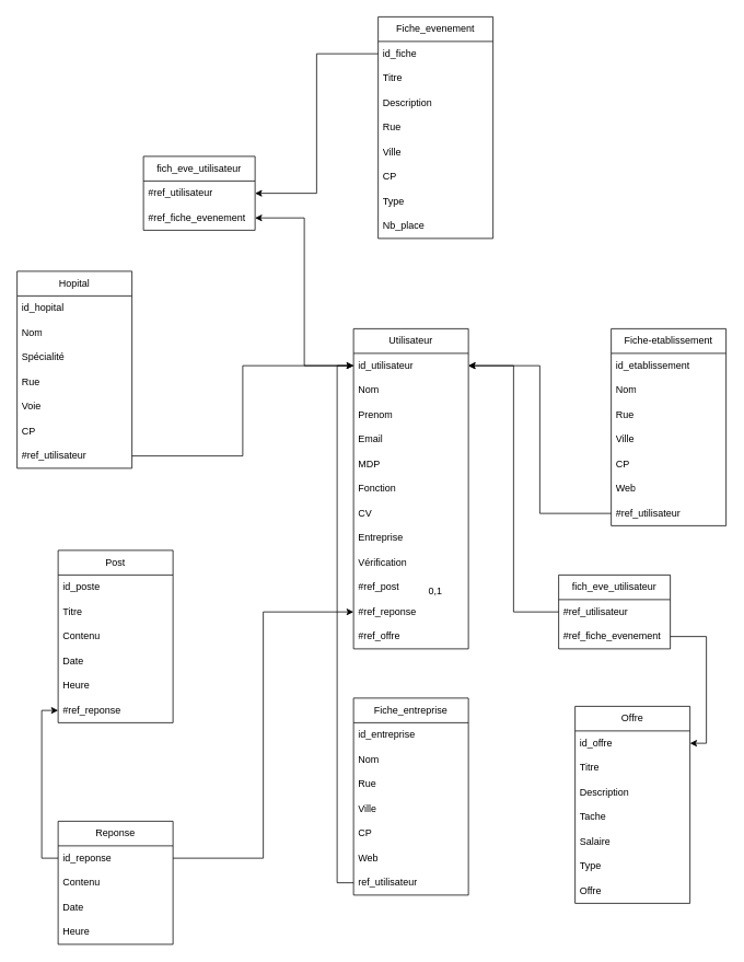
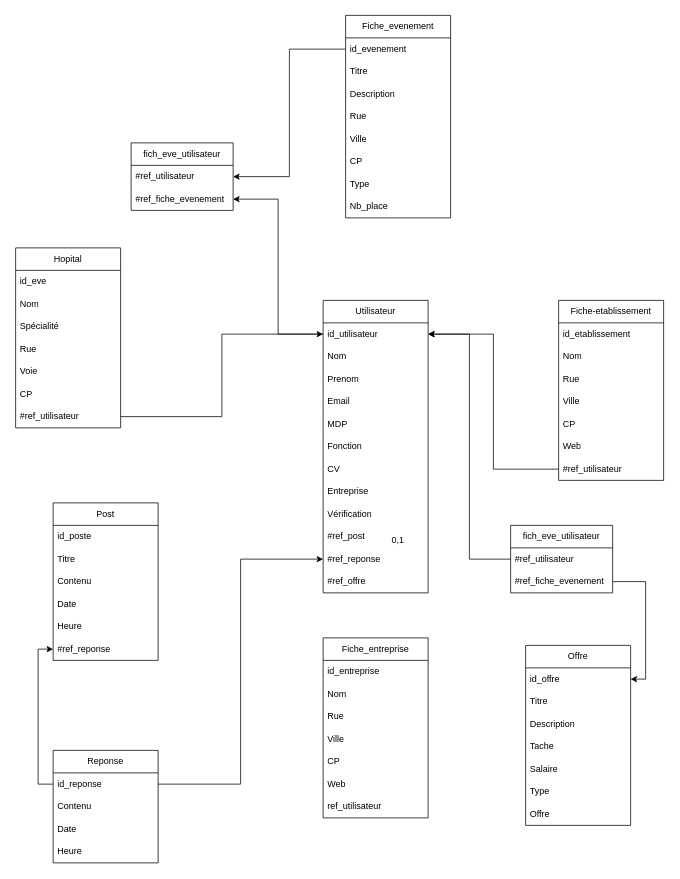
- <mxCell id="48" value="id_fiche" style="text;strokeColor=none;fillColor=none;align=left;verticalAlign=middle;spacingLeft=4;spacingRight=4;overflow=hidden;points=[[0,0.5],[1,0.5]];portConstraint=eastwest;rotatable=0;whiteSpace=wrap;html=1;" parent="47" vertex="1"><mxGeometry y="30" width="140" height="30" as="geometry" /></mxCell>
+ <mxCell id="48" value="id_evenement" style="text;strokeColor=none;fillColor=none;align=left;verticalAlign=middle;spacingLeft=4;spacingRight=4;overflow=hidden;points=[[0,0.5],[1,0.5]];portConstraint=eastwest;rotatable=0;whiteSpace=wrap;html=1;" parent="47" vertex="1"><mxGeometry y="30" width="140" height="30" as="geometry" /></mxCell>
- <mxCell id="16" value="id_hopital" style="text;strokeColor=none;fillColor=none;align=left;verticalAlign=middle;spacingLeft=4;spacingRight=4;overflow=hidden;points=[[0,0.5],[1,0.5]];portConstraint=eastwest;rotatable=0;whiteSpace=wrap;html=1;" parent="15" vertex="1"><mxGeometry y="30" width="140" height="30" as="geometry" /></mxCell>
+ <mxCell id="16" value="id_eve" style="text;strokeColor=none;fillColor=none;align=left;verticalAlign=middle;spacingLeft=4;spacingRight=4;overflow=hidden;points=[[0,0.5],[1,0.5]];portConstraint=eastwest;rotatable=0;whiteSpace=wrap;html=1;" parent="15" vertex="1"><mxGeometry y="30" width="140" height="30" as="geometry" /></mxCell>
- <mxCell id="79" style="edgeStyle=orthogonalEdgeStyle;rounded=0;orthogonalLoop=1;jettySize=auto;html=1;entryX=0;entryY=0.5;entryDx=0;entryDy=0;" edge="1" parent="1" source="30" target="3"><mxGeometry relative="1" as="geometry" /></mxCell>
